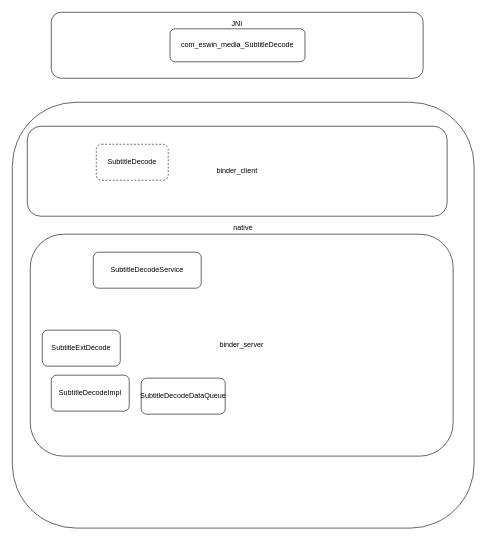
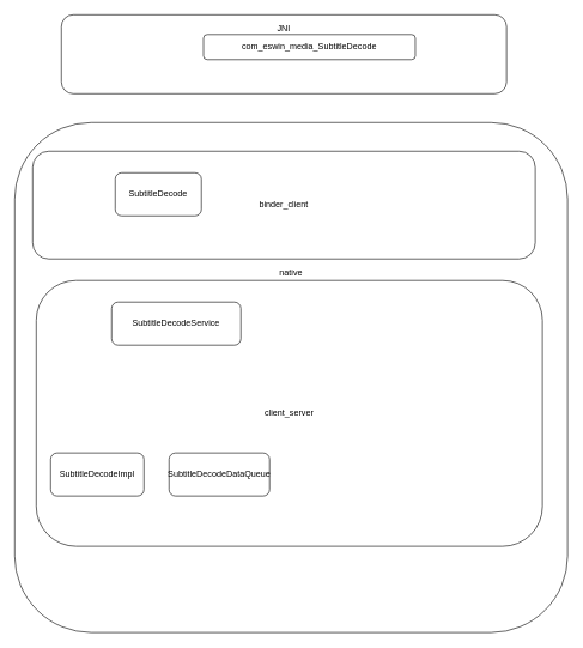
- <mxCell id="3" value="com_eswin_media_SubtitleDecode" style="rounded=1;whiteSpace=wrap;html=1;" vertex="1" parent="1"><mxGeometry x="283" y="47.5" width="225" height="55" as="geometry" /></mxCell>
+ <mxCell id="3" value="com_eswin_media_SubtitleDecode" style="rounded=1;whiteSpace=wrap;html=1;" vertex="1" parent="1"><mxGeometry x="283" y="47.5" width="295" height="35" as="geometry" /></mxCell>
- <mxCell id="7" value="SubtitleDecode" style="rounded=1;whiteSpace=wrap;html=1;dashed=1;" vertex="1" parent="1"><mxGeometry x="160" y="240" width="120" height="60" as="geometry" /></mxCell>
+ <mxCell id="7" value="SubtitleDecode" style="rounded=1;whiteSpace=wrap;html=1;" vertex="1" parent="1"><mxGeometry x="160" y="240" width="120" height="60" as="geometry" /></mxCell>
- <mxCell id="6" value="binder_server" style="rounded=1;whiteSpace=wrap;html=1;" vertex="1" parent="1"><mxGeometry x="50" y="390" width="705" height="370" as="geometry" /></mxCell>
+ <mxCell id="6" value="client_server" style="rounded=1;whiteSpace=wrap;html=1;" vertex="1" parent="1"><mxGeometry x="50" y="390" width="705" height="370" as="geometry" /></mxCell>
- <mxCell id="9" value="SubtitleExtDecode" style="rounded=1;whiteSpace=wrap;html=1;" vertex="1" parent="1"><mxGeometry x="70" y="550" width="130" height="60" as="geometry" /></mxCell>
- <mxCell id="10" value="SubtitleDecodeImpl" style="rounded=1;whiteSpace=wrap;html=1;" vertex="1" parent="1"><mxGeometry x="85" y="625" width="130" height="60" as="geometry" /></mxCell>
+ <mxCell id="10" value="SubtitleDecodeImpl" style="rounded=1;whiteSpace=wrap;html=1;" vertex="1" parent="1"><mxGeometry x="70" y="630" width="130" height="60" as="geometry" /></mxCell>
